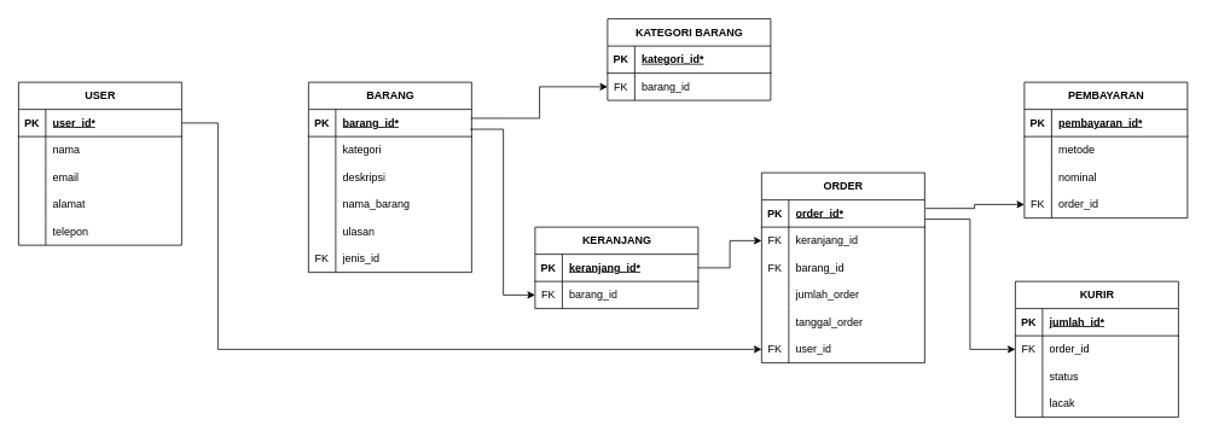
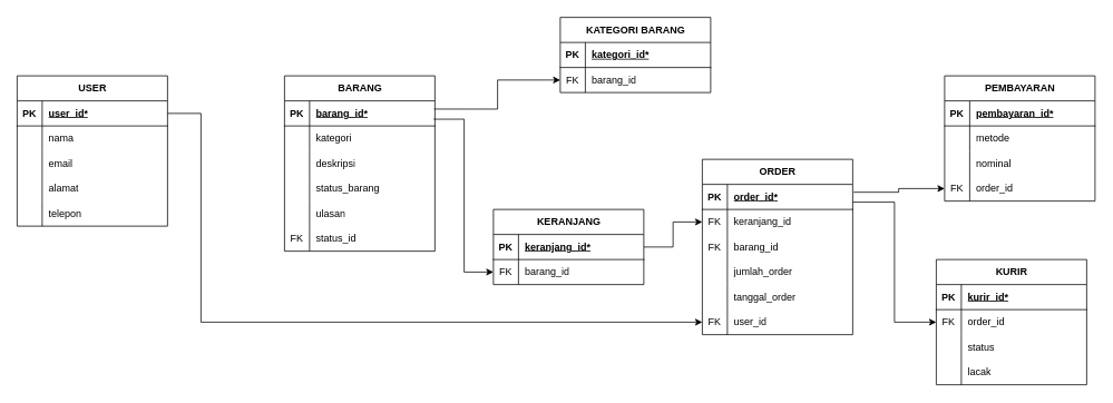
- <mxCell id="30" value="nama_barang" style="shape=partialRectangle;connectable=0;fillColor=none;top=0;left=0;bottom=0;right=0;align=left;spacingLeft=6;overflow=hidden;whiteSpace=wrap;html=1;" parent="28" vertex="1"><mxGeometry x="30" width="150" height="30" as="geometry"><mxRectangle width="150" height="30" as="alternateBounds" /></mxGeometry></mxCell>
+ <mxCell id="30" value="status_barang" style="shape=partialRectangle;connectable=0;fillColor=none;top=0;left=0;bottom=0;right=0;align=left;spacingLeft=6;overflow=hidden;whiteSpace=wrap;html=1;" parent="28" vertex="1"><mxGeometry x="30" width="150" height="30" as="geometry"><mxRectangle width="150" height="30" as="alternateBounds" /></mxGeometry></mxCell>
- <mxCell id="36" value="jenis_id" style="shape=partialRectangle;connectable=0;fillColor=none;top=0;left=0;bottom=0;right=0;align=left;spacingLeft=6;overflow=hidden;whiteSpace=wrap;html=1;" parent="34" vertex="1"><mxGeometry x="30" width="150" height="30" as="geometry"><mxRectangle width="150" height="30" as="alternateBounds" /></mxGeometry></mxCell>
+ <mxCell id="36" value="status_id" style="shape=partialRectangle;connectable=0;fillColor=none;top=0;left=0;bottom=0;right=0;align=left;spacingLeft=6;overflow=hidden;whiteSpace=wrap;html=1;" parent="34" vertex="1"><mxGeometry x="30" width="150" height="30" as="geometry"><mxRectangle width="150" height="30" as="alternateBounds" /></mxGeometry></mxCell>
- <mxCell id="73" value="jumlah_id*" style="shape=partialRectangle;connectable=0;fillColor=none;top=0;left=0;bottom=0;right=0;align=left;spacingLeft=6;fontStyle=5;overflow=hidden;whiteSpace=wrap;html=1;" parent="71" vertex="1"><mxGeometry x="30" width="150" height="30" as="geometry"><mxRectangle width="150" height="30" as="alternateBounds" /></mxGeometry></mxCell>
+ <mxCell id="73" value="kurir_id*" style="shape=partialRectangle;connectable=0;fillColor=none;top=0;left=0;bottom=0;right=0;align=left;spacingLeft=6;fontStyle=5;overflow=hidden;whiteSpace=wrap;html=1;" parent="71" vertex="1"><mxGeometry x="30" width="150" height="30" as="geometry"><mxRectangle width="150" height="30" as="alternateBounds" /></mxGeometry></mxCell>
